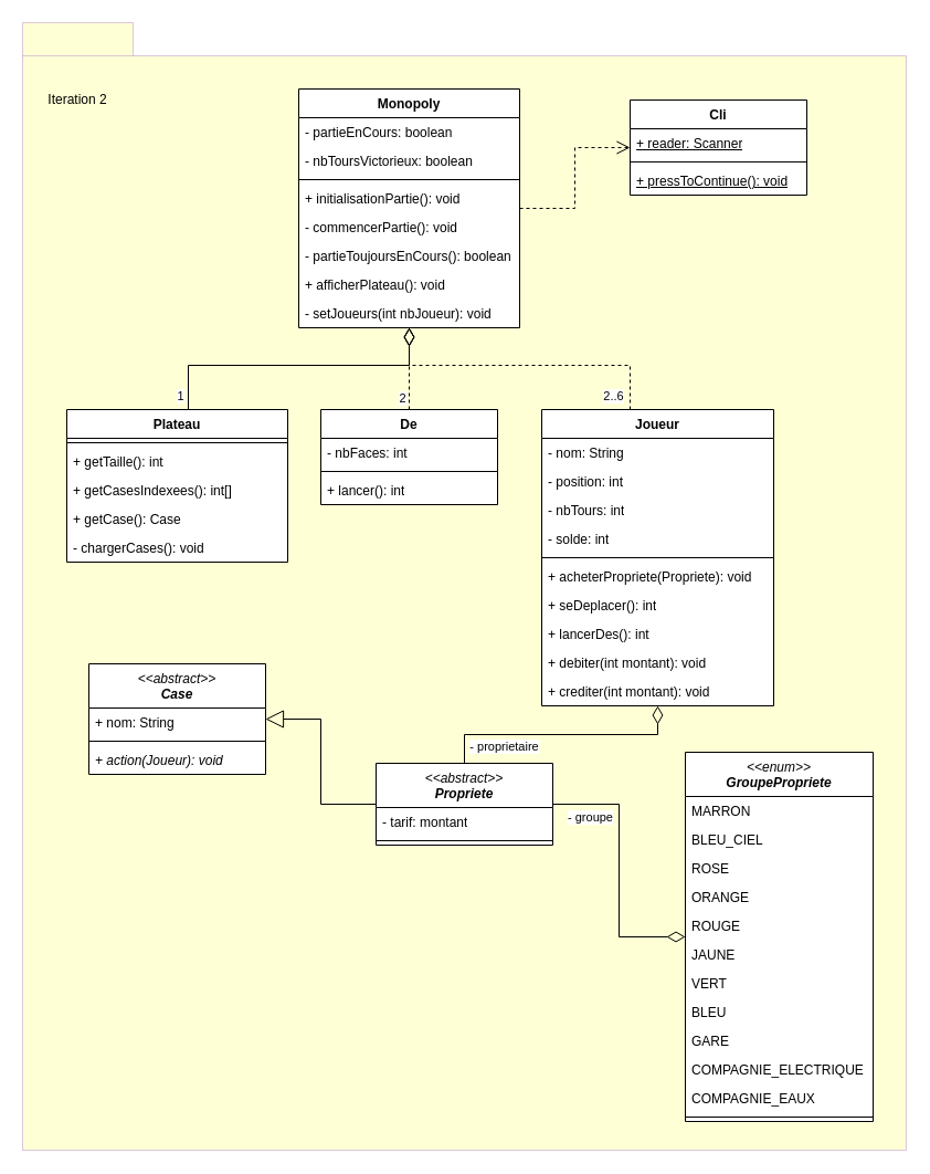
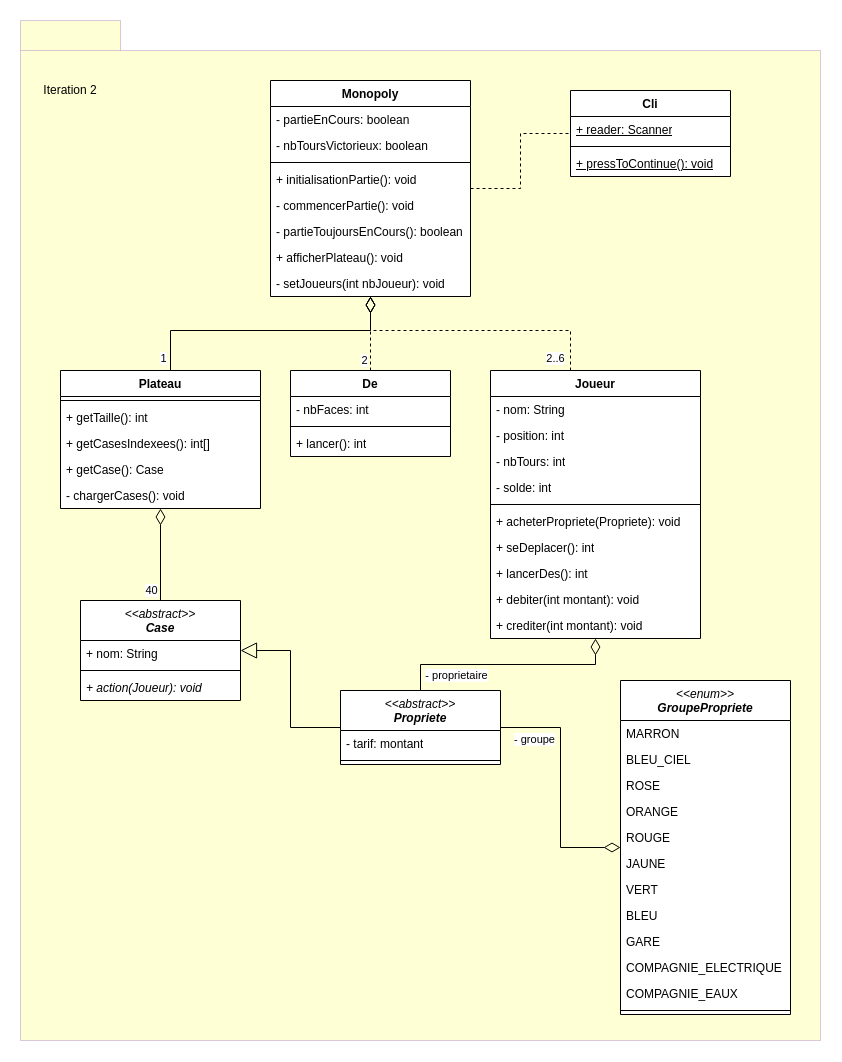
- <mxCell id="3" style="edgeStyle=orthogonalEdgeStyle;rounded=0;orthogonalLoop=1;jettySize=auto;html=1;endArrow=open;endFill=0;dashed=1;endSize=10;" parent="1" source="4" target="41" edge="1"><mxGeometry relative="1" as="geometry" /></mxCell>
+ <mxCell id="3" style="edgeStyle=orthogonalEdgeStyle;rounded=0;orthogonalLoop=1;jettySize=auto;html=1;endArrow=none;endFill=0;dashed=1;endSize=10;" parent="1" source="4" target="41" edge="1"><mxGeometry relative="1" as="geometry" /></mxCell>
+ <mxCell id="45" style="edgeStyle=none;html=1;endArrow=diamondThin;endFill=0;endSize=14;" parent="1" source="47" target="21" edge="1"><mxGeometry relative="1" as="geometry" /></mxCell>
+ <mxCell id="46" value="40" style="edgeLabel;html=1;align=center;verticalAlign=middle;resizable=0;points=[];" parent="45" vertex="1" connectable="0"><mxGeometry x="-0.759" relative="1" as="geometry"><mxPoint x="-10" as="offset" /></mxGeometry></mxCell>
